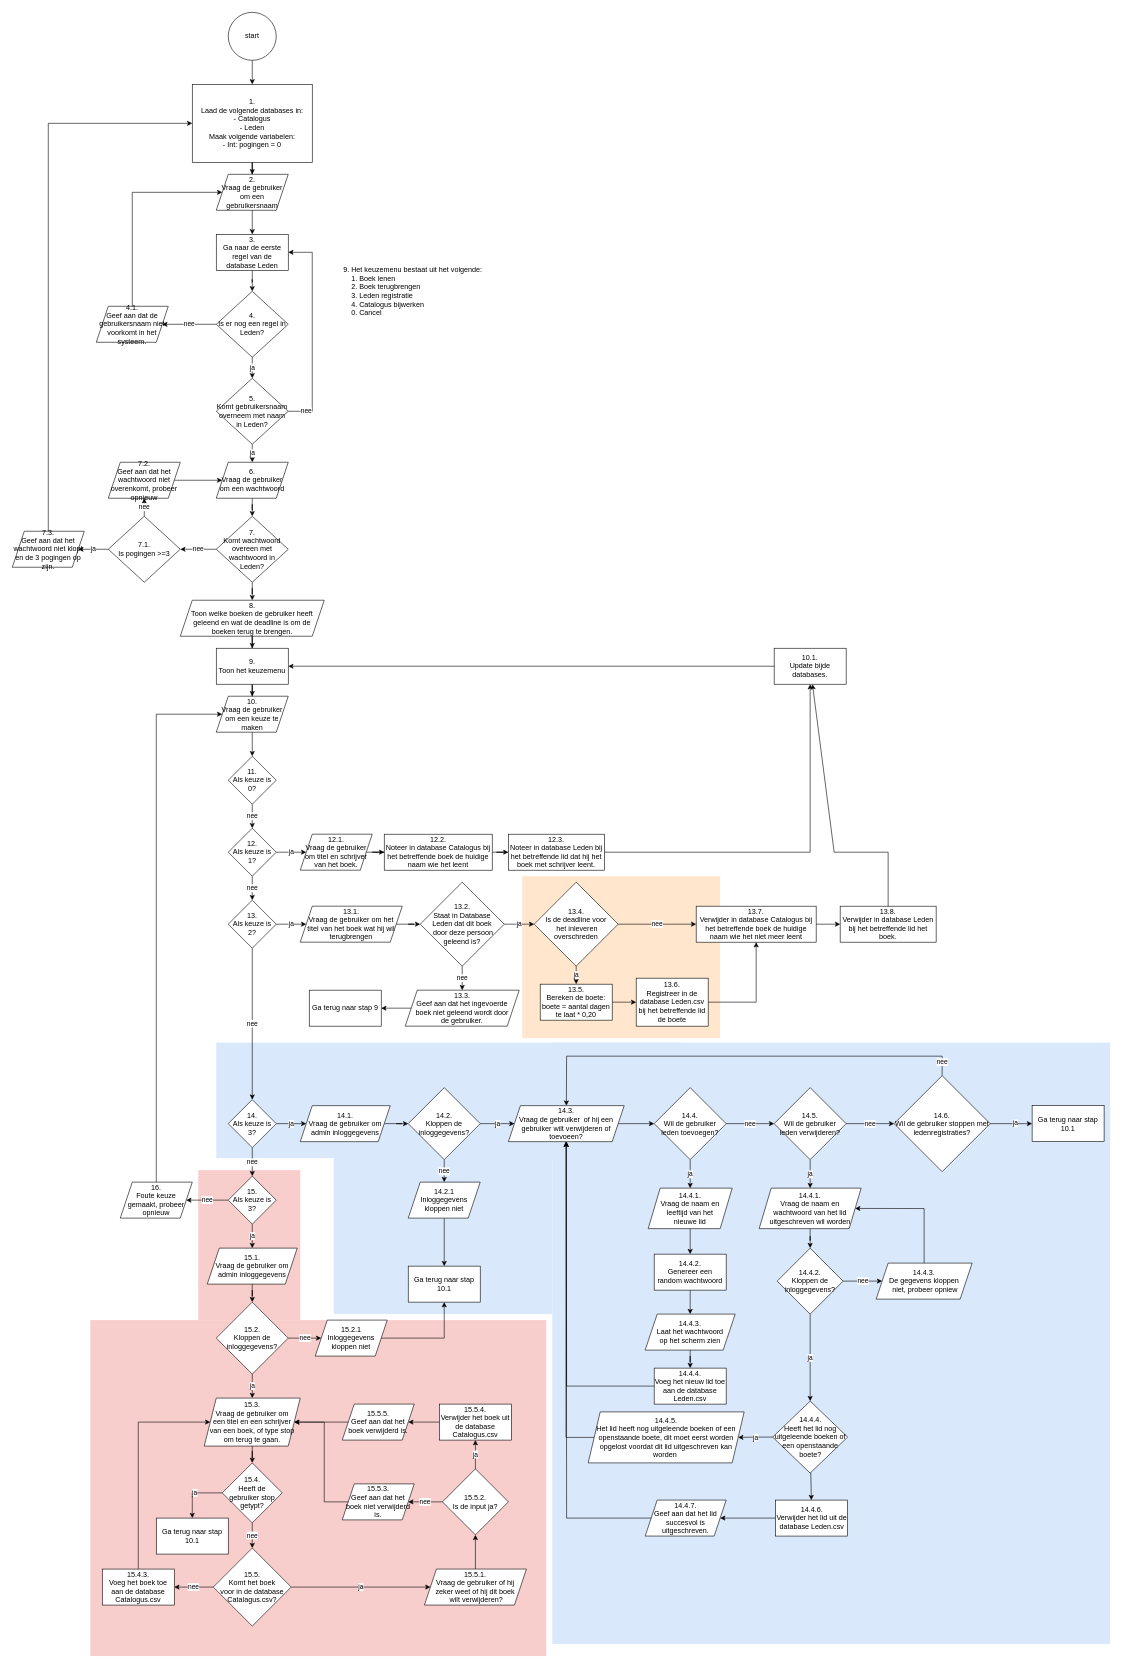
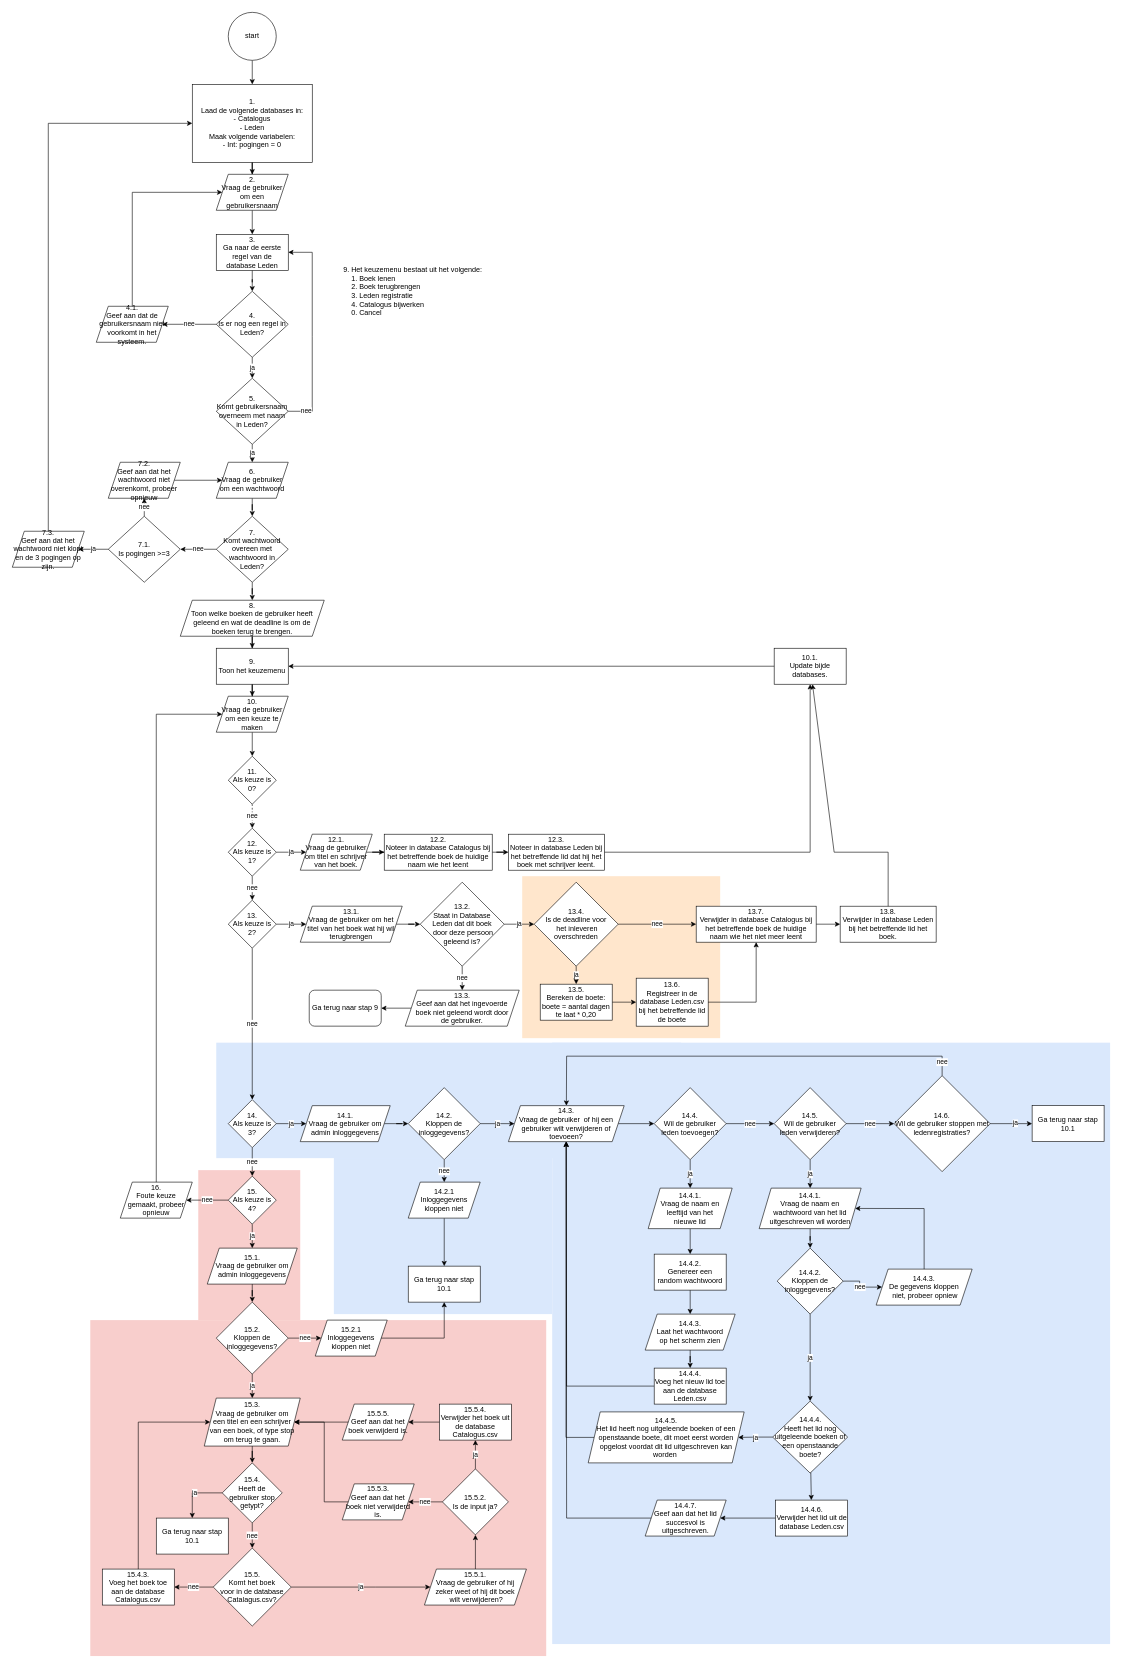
- <mxCell id="69" value="nee" style="edgeStyle=orthogonalEdgeStyle;rounded=0;orthogonalLoop=1;jettySize=auto;html=1;" parent="1" source="70" target="45" edge="1"><mxGeometry relative="1" as="geometry" /></mxCell>
+ <mxCell id="69" value="nee" style="edgeStyle=orthogonalEdgeStyle;rounded=0;orthogonalLoop=1;jettySize=auto;html=1;dashed=1;" parent="1" source="70" target="45" edge="1"><mxGeometry relative="1" as="geometry" /></mxCell>
- <mxCell id="160" value="Ga terug naar stap 9" style="rounded=0;whiteSpace=wrap;html=1;" vertex="1" parent="1"><mxGeometry x="515" y="1650" width="120" height="60" as="geometry" /></mxCell>
+ <mxCell id="160" value="Ga terug naar stap 9" style="whiteSpace=wrap;html=1;rounded=1;" vertex="1" parent="1"><mxGeometry x="515" y="1650" width="120" height="60" as="geometry" /></mxCell>
- <mxCell id="129" value="15.&lt;br&gt;Als keuze is 3?" style="rhombus;whiteSpace=wrap;html=1;" parent="1" vertex="1"><mxGeometry x="380" y="1960" width="80" height="80" as="geometry" /></mxCell>
+ <mxCell id="129" value="15.&lt;br&gt;Als keuze is 4?" style="rhombus;whiteSpace=wrap;html=1;" parent="1" vertex="1"><mxGeometry x="380" y="1960" width="80" height="80" as="geometry" /></mxCell>
- <mxCell id="105" value="14.4.3.&lt;br&gt;De gegevens kloppen&lt;br&gt;&amp;nbsp;niet, probeer opniew" style="shape=parallelogram;perimeter=parallelogramPerimeter;whiteSpace=wrap;html=1;fixedSize=1;" parent="1" vertex="1"><mxGeometry x="1460" y="2105" width="160" height="60" as="geometry" /></mxCell>
+ <mxCell id="105" value="14.4.3.&lt;br&gt;De gegevens kloppen&lt;br&gt;&amp;nbsp;niet, probeer opniew" style="shape=parallelogram;perimeter=parallelogramPerimeter;whiteSpace=wrap;html=1;fixedSize=1;" parent="1" vertex="1"><mxGeometry x="1460" y="2115" width="160" height="60" as="geometry" /></mxCell>
